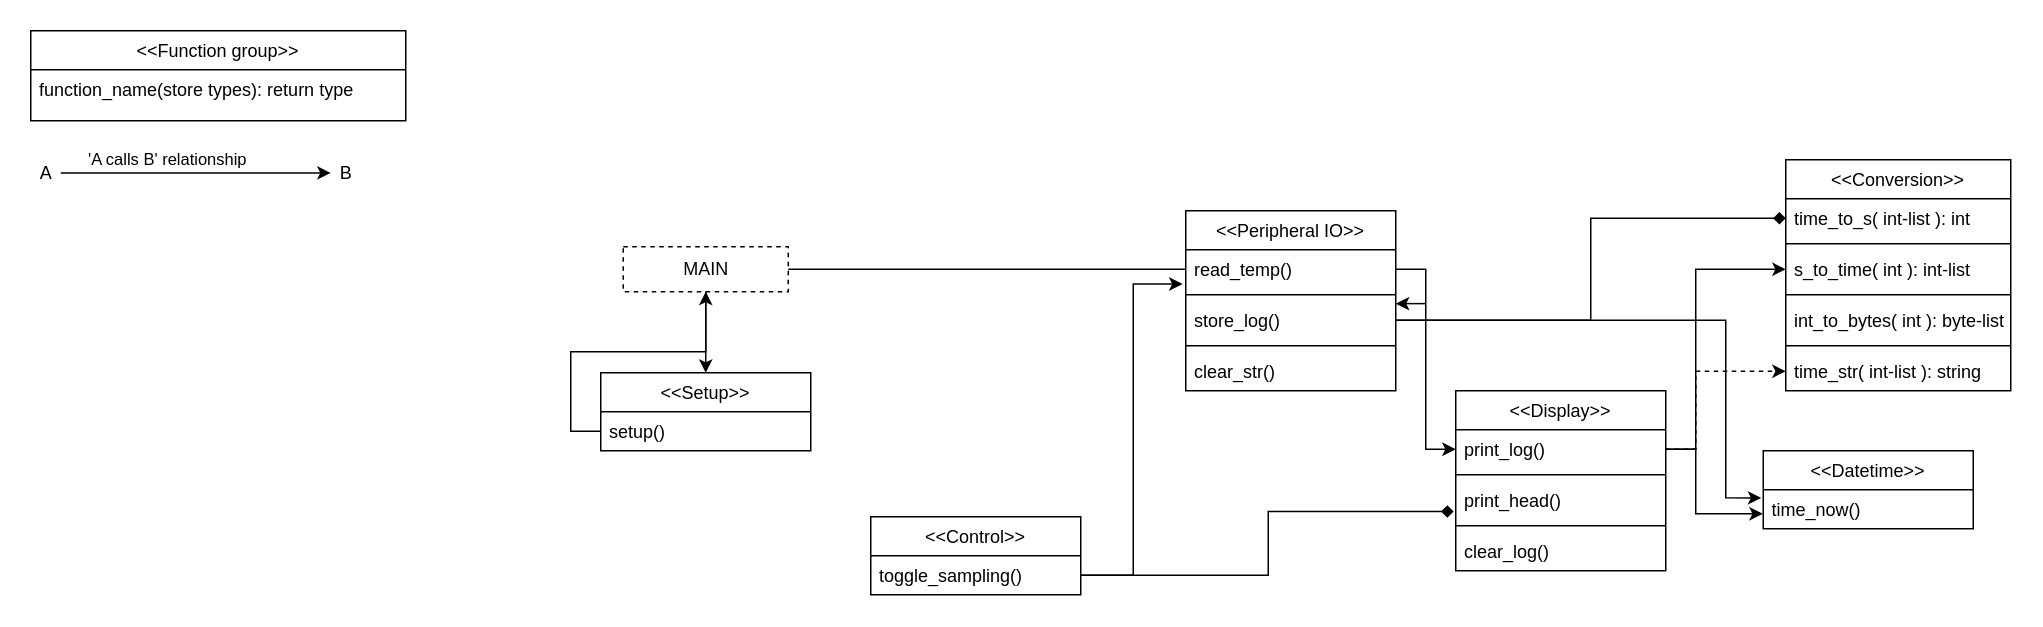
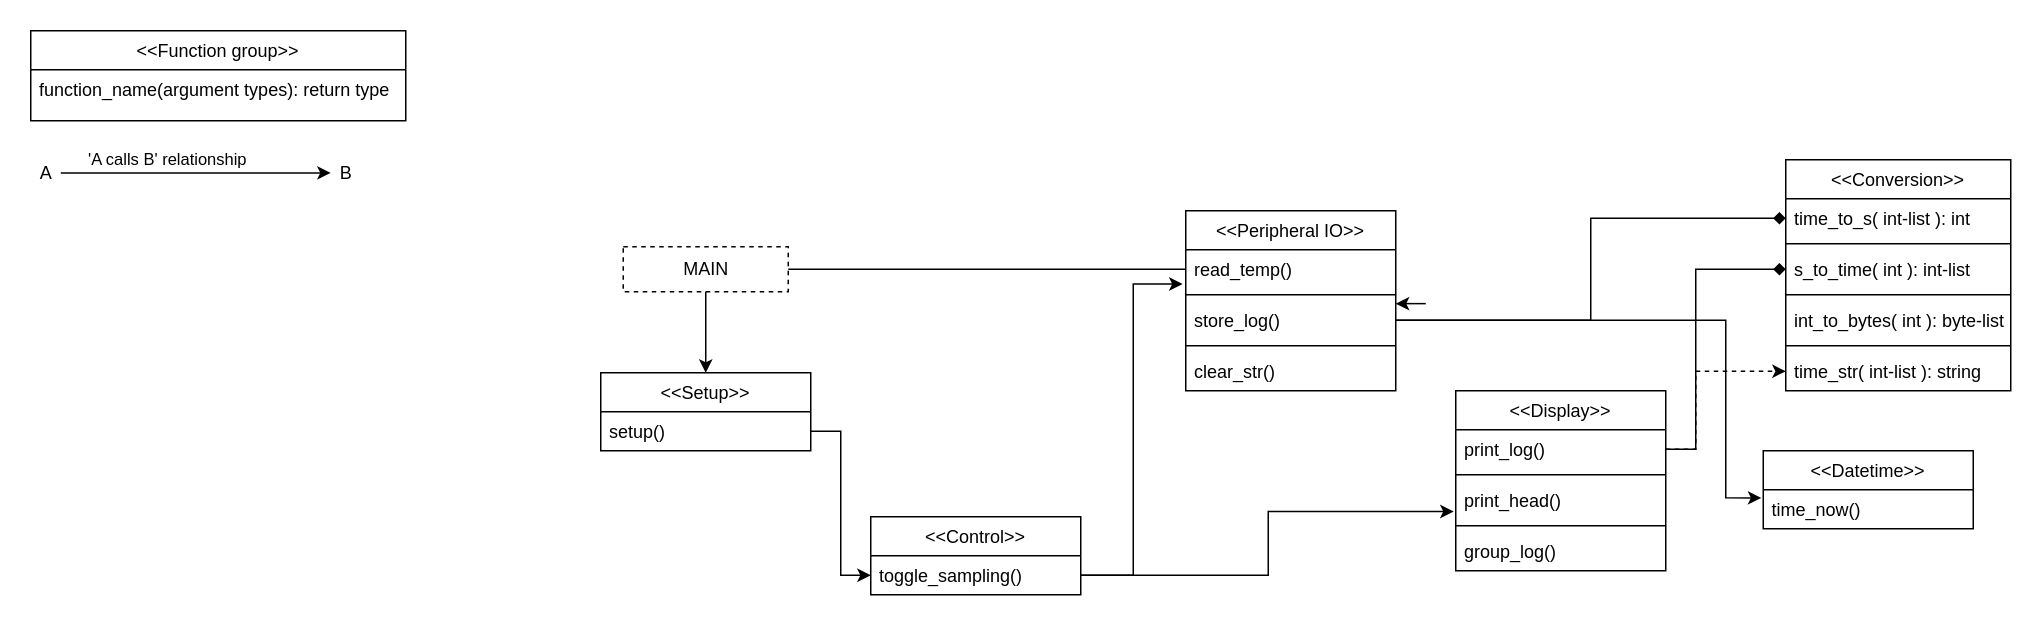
- <mxCell id="3" value="function_name(store types): return type " style="text;strokeColor=none;fillColor=none;align=left;verticalAlign=top;spacingLeft=4;spacingRight=4;overflow=hidden;rotatable=0;points=[[0,0.5],[1,0.5]];portConstraint=eastwest;" vertex="1" parent="2"><mxGeometry y="26" width="250" height="34" as="geometry" /></mxCell>
+ <mxCell id="3" value="function_name(argument types): return type " style="text;strokeColor=none;fillColor=none;align=left;verticalAlign=top;spacingLeft=4;spacingRight=4;overflow=hidden;rotatable=0;points=[[0,0.5],[1,0.5]];portConstraint=eastwest;" vertex="1" parent="2"><mxGeometry y="26" width="250" height="34" as="geometry" /></mxCell>
- <mxCell id="41" style="edgeStyle=orthogonalEdgeStyle;rounded=0;orthogonalLoop=1;jettySize=auto;html=1;entryX=0;entryY=0.5;entryDx=0;entryDy=0;endArrow=classic;endFill=1;" edge="1" parent="1" source="15" target="27"><mxGeometry relative="1" as="geometry"><Array as="points"><mxPoint x="1130" y="299" /><mxPoint x="1130" y="179" /></Array></mxGeometry></mxCell>
+ <mxCell id="41" style="edgeStyle=orthogonalEdgeStyle;rounded=0;orthogonalLoop=1;jettySize=auto;html=1;entryX=0;entryY=0.5;entryDx=0;entryDy=0;endArrow=diamond;endFill=1;" edge="1" parent="1" source="15" target="27"><mxGeometry relative="1" as="geometry"><Array as="points"><mxPoint x="1130" y="299" /><mxPoint x="1130" y="179" /></Array></mxGeometry></mxCell>
- <mxCell id="45" style="edgeStyle=orthogonalEdgeStyle;rounded=0;orthogonalLoop=1;jettySize=auto;html=1;endArrow=classic;endFill=1;" edge="1" parent="1" source="7" target="34"><mxGeometry relative="1" as="geometry" /></mxCell>
+ <mxCell id="45" style="edgeStyle=orthogonalEdgeStyle;rounded=0;orthogonalLoop=1;jettySize=auto;html=1;entryX=0;entryY=0.5;entryDx=0;entryDy=0;endArrow=classic;endFill=1;" edge="1" parent="1" source="7" target="21"><mxGeometry relative="1" as="geometry" /></mxCell>
- <mxCell id="37" style="edgeStyle=orthogonalEdgeStyle;rounded=0;orthogonalLoop=1;jettySize=auto;html=1;entryX=0;entryY=0.5;entryDx=0;entryDy=0;endArrow=classic;endFill=1;" edge="1" parent="1" source="9" target="15"><mxGeometry relative="1" as="geometry" /></mxCell>
- <mxCell id="44" style="edgeStyle=orthogonalEdgeStyle;rounded=0;orthogonalLoop=1;jettySize=auto;html=1;entryX=-0.01;entryY=0.788;entryDx=0;entryDy=0;entryPerimeter=0;endArrow=diamond;endFill=1;" edge="1" parent="1" source="21" target="17"><mxGeometry relative="1" as="geometry" /></mxCell>
+ <mxCell id="44" style="edgeStyle=orthogonalEdgeStyle;rounded=0;orthogonalLoop=1;jettySize=auto;html=1;entryX=-0.01;entryY=0.788;entryDx=0;entryDy=0;entryPerimeter=0;endArrow=classic;endFill=1;" edge="1" parent="1" source="21" target="17"><mxGeometry relative="1" as="geometry" /></mxCell>
- <mxCell id="40" style="edgeStyle=orthogonalEdgeStyle;rounded=0;orthogonalLoop=1;jettySize=auto;html=1;entryX=-0.002;entryY=0.615;entryDx=0;entryDy=0;entryPerimeter=0;endArrow=classic;endFill=1;" edge="1" parent="1" source="15" target="23"><mxGeometry relative="1" as="geometry"><Array as="points"><mxPoint x="1130" y="299" /><mxPoint x="1130" y="342" /></Array></mxGeometry></mxCell>
- <mxCell id="19" value="clear_log()" style="text;strokeColor=none;fillColor=none;align=left;verticalAlign=top;spacingLeft=4;spacingRight=4;overflow=hidden;rotatable=0;points=[[0,0.5],[1,0.5]];portConstraint=eastwest;" vertex="1" parent="14"><mxGeometry y="94" width="140" height="26" as="geometry" /></mxCell>
+ <mxCell id="19" value="group_log()" style="text;strokeColor=none;fillColor=none;align=left;verticalAlign=top;spacingLeft=4;spacingRight=4;overflow=hidden;rotatable=0;points=[[0,0.5],[1,0.5]];portConstraint=eastwest;" vertex="1" parent="14"><mxGeometry y="94" width="140" height="26" as="geometry" /></mxCell>
